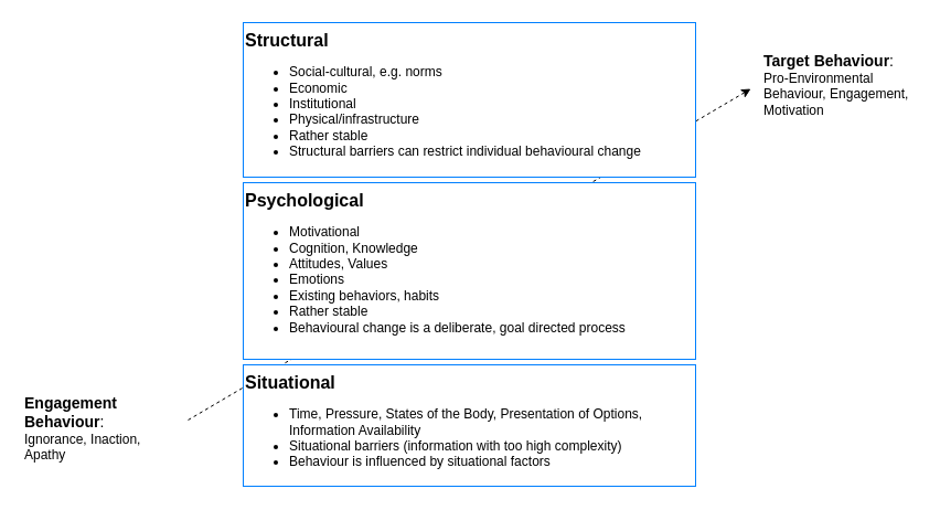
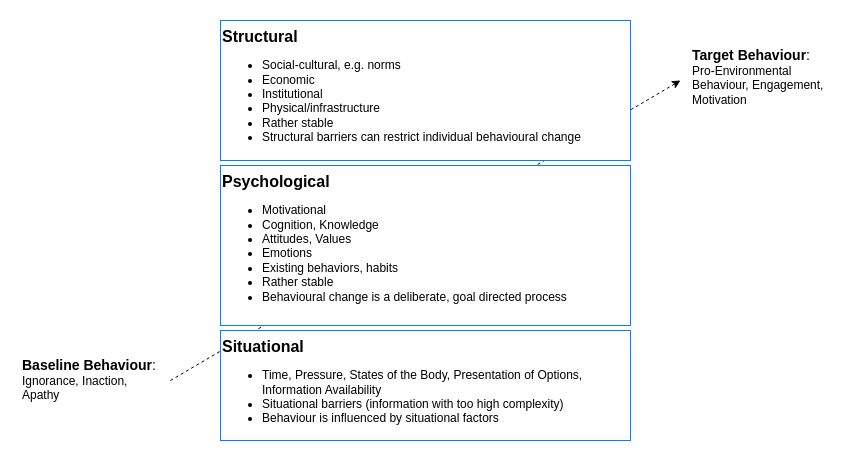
- <mxCell id="6" value="&lt;font style=&quot;font-size: 14px&quot;&gt;&lt;b&gt;Engagement Behaviour&lt;/b&gt;:&lt;/font&gt;&lt;br&gt;Ignorance, Inaction, Apathy" style="text;html=1;strokeColor=none;fillColor=none;align=left;verticalAlign=top;whiteSpace=wrap;rounded=0;" vertex="1" parent="1"><mxGeometry x="20" y="350" width="140" height="90" as="geometry" /></mxCell>
+ <mxCell id="6" value="&lt;font style=&quot;font-size: 14px&quot;&gt;&lt;b&gt;Baseline Behaviour&lt;/b&gt;:&lt;/font&gt;&lt;br&gt;Ignorance, Inaction, Apathy" style="text;html=1;strokeColor=none;fillColor=none;align=left;verticalAlign=top;whiteSpace=wrap;rounded=0;" vertex="1" parent="1"><mxGeometry x="20" y="350" width="140" height="90" as="geometry" /></mxCell>
